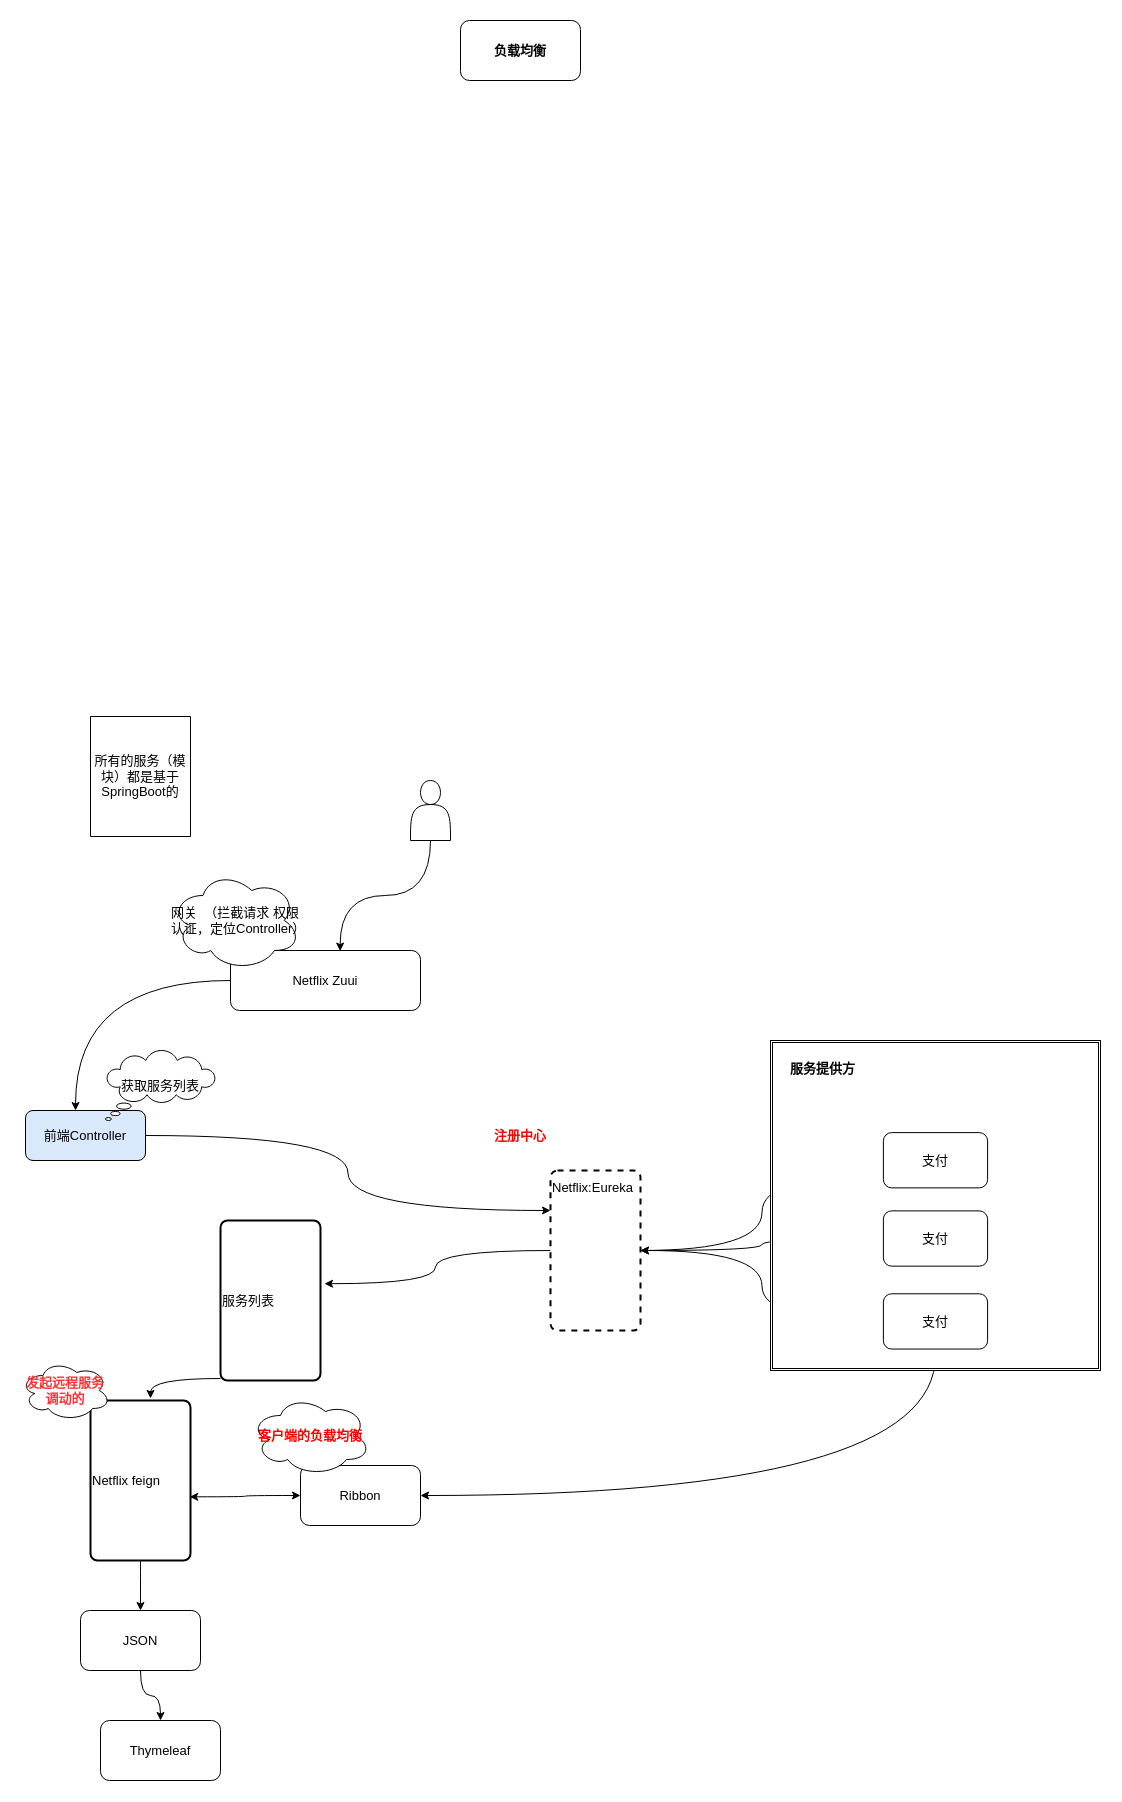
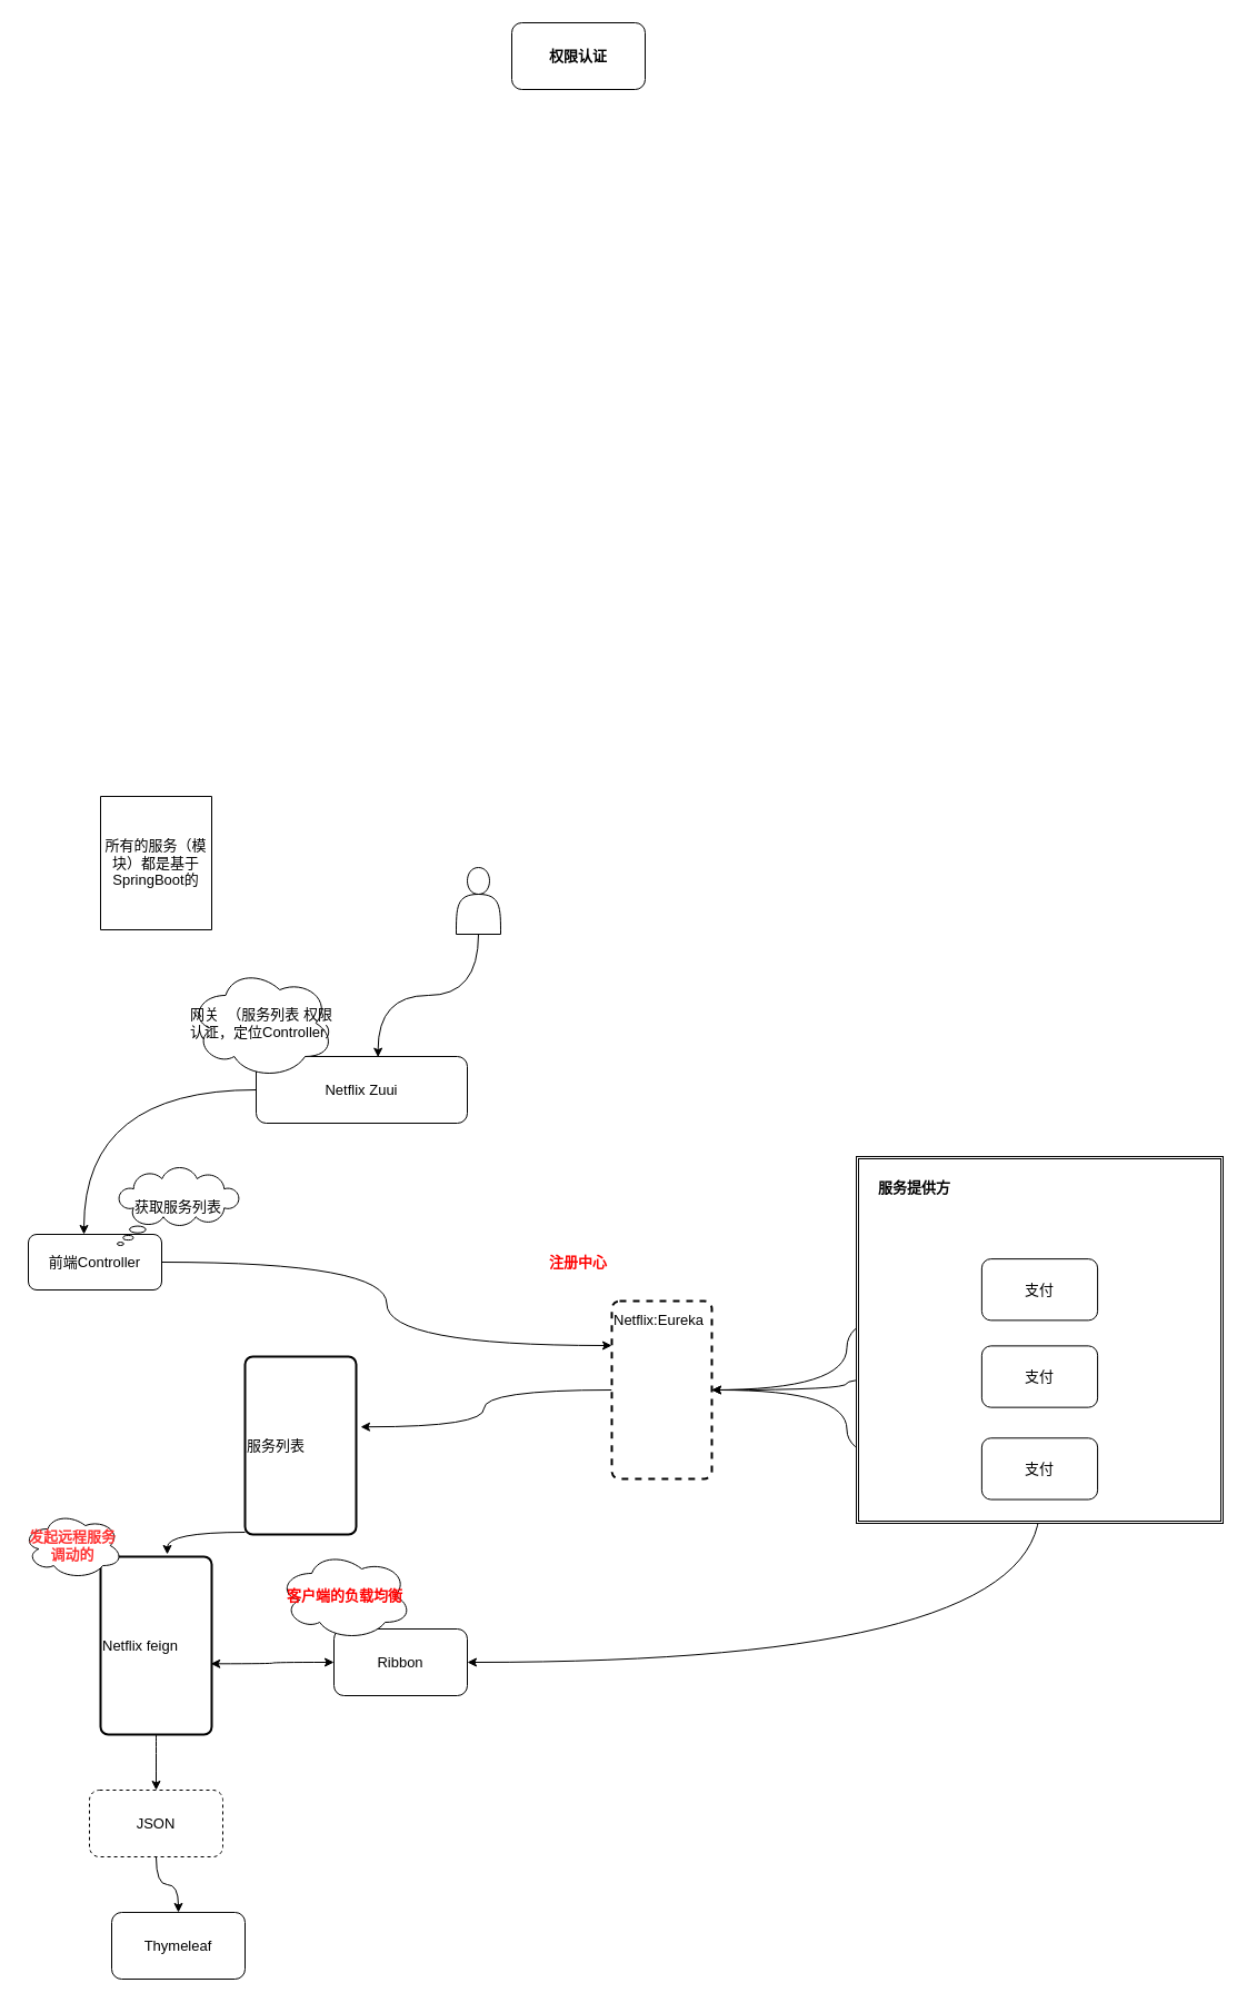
- <mxCell id="5" value="负载均衡" style="rounded=1;whiteSpace=wrap;html=1;fontSize=13;fontStyle=1" vertex="1" parent="1"><mxGeometry x="460" y="20" width="120" height="60" as="geometry" /></mxCell>
+ <mxCell id="5" value="权限认证" style="rounded=1;whiteSpace=wrap;html=1;fontSize=13;fontStyle=1" vertex="1" parent="1"><mxGeometry x="460" y="20" width="120" height="60" as="geometry" /></mxCell>
- <mxCell id="29" value="网关&amp;nbsp; （拦截请求 权限认证，定位Controller）" style="ellipse;shape=cloud;whiteSpace=wrap;html=1;fontSize=13;fontColor=#000000;" vertex="1" parent="27"><mxGeometry x="-10" y="-20" width="130" height="100" as="geometry" /></mxCell>
+ <mxCell id="29" value="网关&amp;nbsp; （服务列表 权限认证，定位Controller）" style="ellipse;shape=cloud;whiteSpace=wrap;html=1;fontSize=13;fontColor=#000000;" vertex="1" parent="27"><mxGeometry x="-10" y="-20" width="130" height="100" as="geometry" /></mxCell>
- <mxCell id="31" value="前端Controller" style="rounded=1;whiteSpace=wrap;html=1;fontSize=13;fillColor=#dae8fc;" vertex="1" parent="30"><mxGeometry y="60" width="120" height="50" as="geometry" /></mxCell>
+ <mxCell id="31" value="前端Controller" style="rounded=1;whiteSpace=wrap;html=1;fontSize=13;" vertex="1" parent="30"><mxGeometry y="60" width="120" height="50" as="geometry" /></mxCell>
- <mxCell id="24" value="JSON" style="rounded=1;whiteSpace=wrap;html=1;fontSize=13;" vertex="1" parent="1"><mxGeometry x="80" y="1610" width="120" height="60" as="geometry" /></mxCell>
+ <mxCell id="24" value="JSON" style="rounded=1;whiteSpace=wrap;html=1;fontSize=13;dashed=1;" vertex="1" parent="1"><mxGeometry x="80" y="1610" width="120" height="60" as="geometry" /></mxCell>
